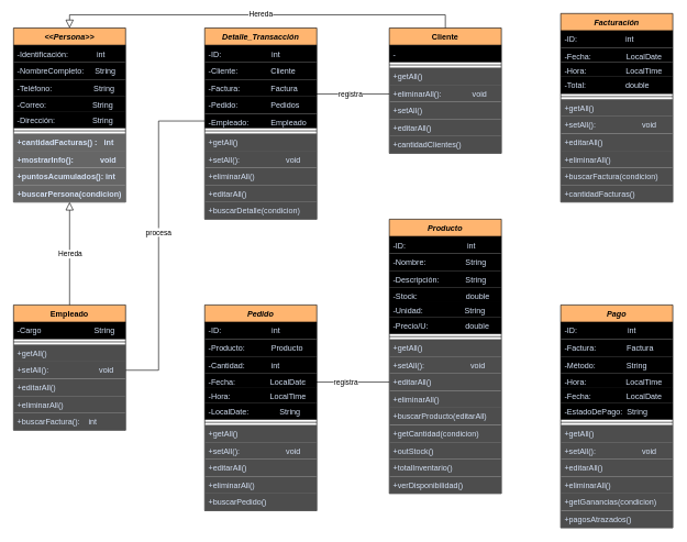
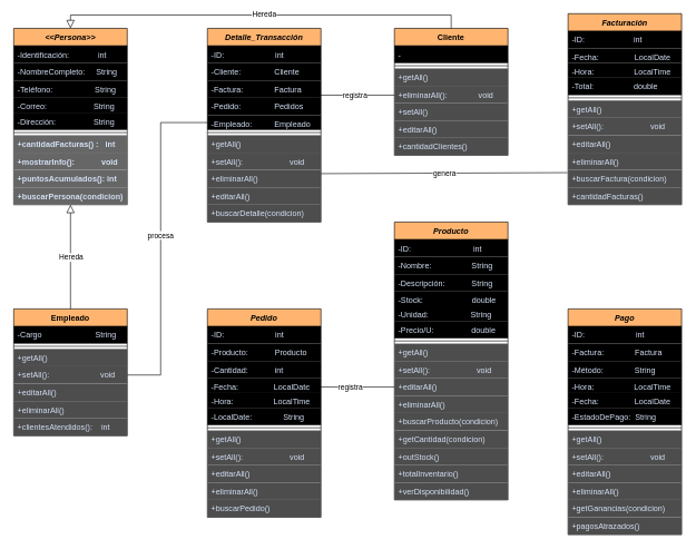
+ <mxCell id="103" value="" style="endArrow=none;html=1;rounded=0;exitX=1;exitY=0.75;exitDx=0;exitDy=0;entryX=-0.006;entryY=0.154;entryDx=0;entryDy=0;entryPerimeter=0;" parent="1" source="33" target="85" edge="1"><mxGeometry width="50" height="50" relative="1" as="geometry"><mxPoint x="500" y="412" as="sourcePoint" /><mxPoint x="830" y="258" as="targetPoint" /><Array as="points" /></mxGeometry></mxCell>
+ <mxCell id="104" value="genera" style="edgeLabel;html=1;align=center;verticalAlign=middle;resizable=0;points=[];" parent="103" vertex="1" connectable="0"><mxGeometry x="-0.262" y="-3" relative="1" as="geometry"><mxPoint x="48" y="-3" as="offset" /></mxGeometry></mxCell>
- <mxCell id="70" value="+buscarProducto(editarAll)" style="text;align=left;verticalAlign=top;spacingLeft=4;spacingRight=4;overflow=hidden;rotatable=0;points=[[0,0.5],[1,0.5]];portConstraint=eastwest;fontColor=#D4E1F5;fillColor=#4D4D4D;" parent="58" vertex="1"><mxGeometry y="286" width="170" height="26" as="geometry" /></mxCell>
+ <mxCell id="70" value="+buscarProducto(condicion)" style="text;align=left;verticalAlign=top;spacingLeft=4;spacingRight=4;overflow=hidden;rotatable=0;points=[[0,0.5],[1,0.5]];portConstraint=eastwest;fontColor=#D4E1F5;fillColor=#4D4D4D;" parent="58" vertex="1"><mxGeometry y="286" width="170" height="26" as="geometry" /></mxCell>
- <mxCell id="20" value="+buscarFactura():    int" style="text;align=left;verticalAlign=top;spacingLeft=4;spacingRight=4;overflow=hidden;rotatable=0;points=[[0,0.5],[1,0.5]];portConstraint=eastwest;fontColor=#D4E1F5;fillColor=#4D4D4D;" parent="13" vertex="1"><mxGeometry y="164" width="170" height="26" as="geometry" /></mxCell>
+ <mxCell id="20" value="+clientesAtendidos():    int" style="text;align=left;verticalAlign=top;spacingLeft=4;spacingRight=4;overflow=hidden;rotatable=0;points=[[0,0.5],[1,0.5]];portConstraint=eastwest;fontColor=#D4E1F5;fillColor=#4D4D4D;" parent="13" vertex="1"><mxGeometry y="164" width="170" height="26" as="geometry" /></mxCell>
